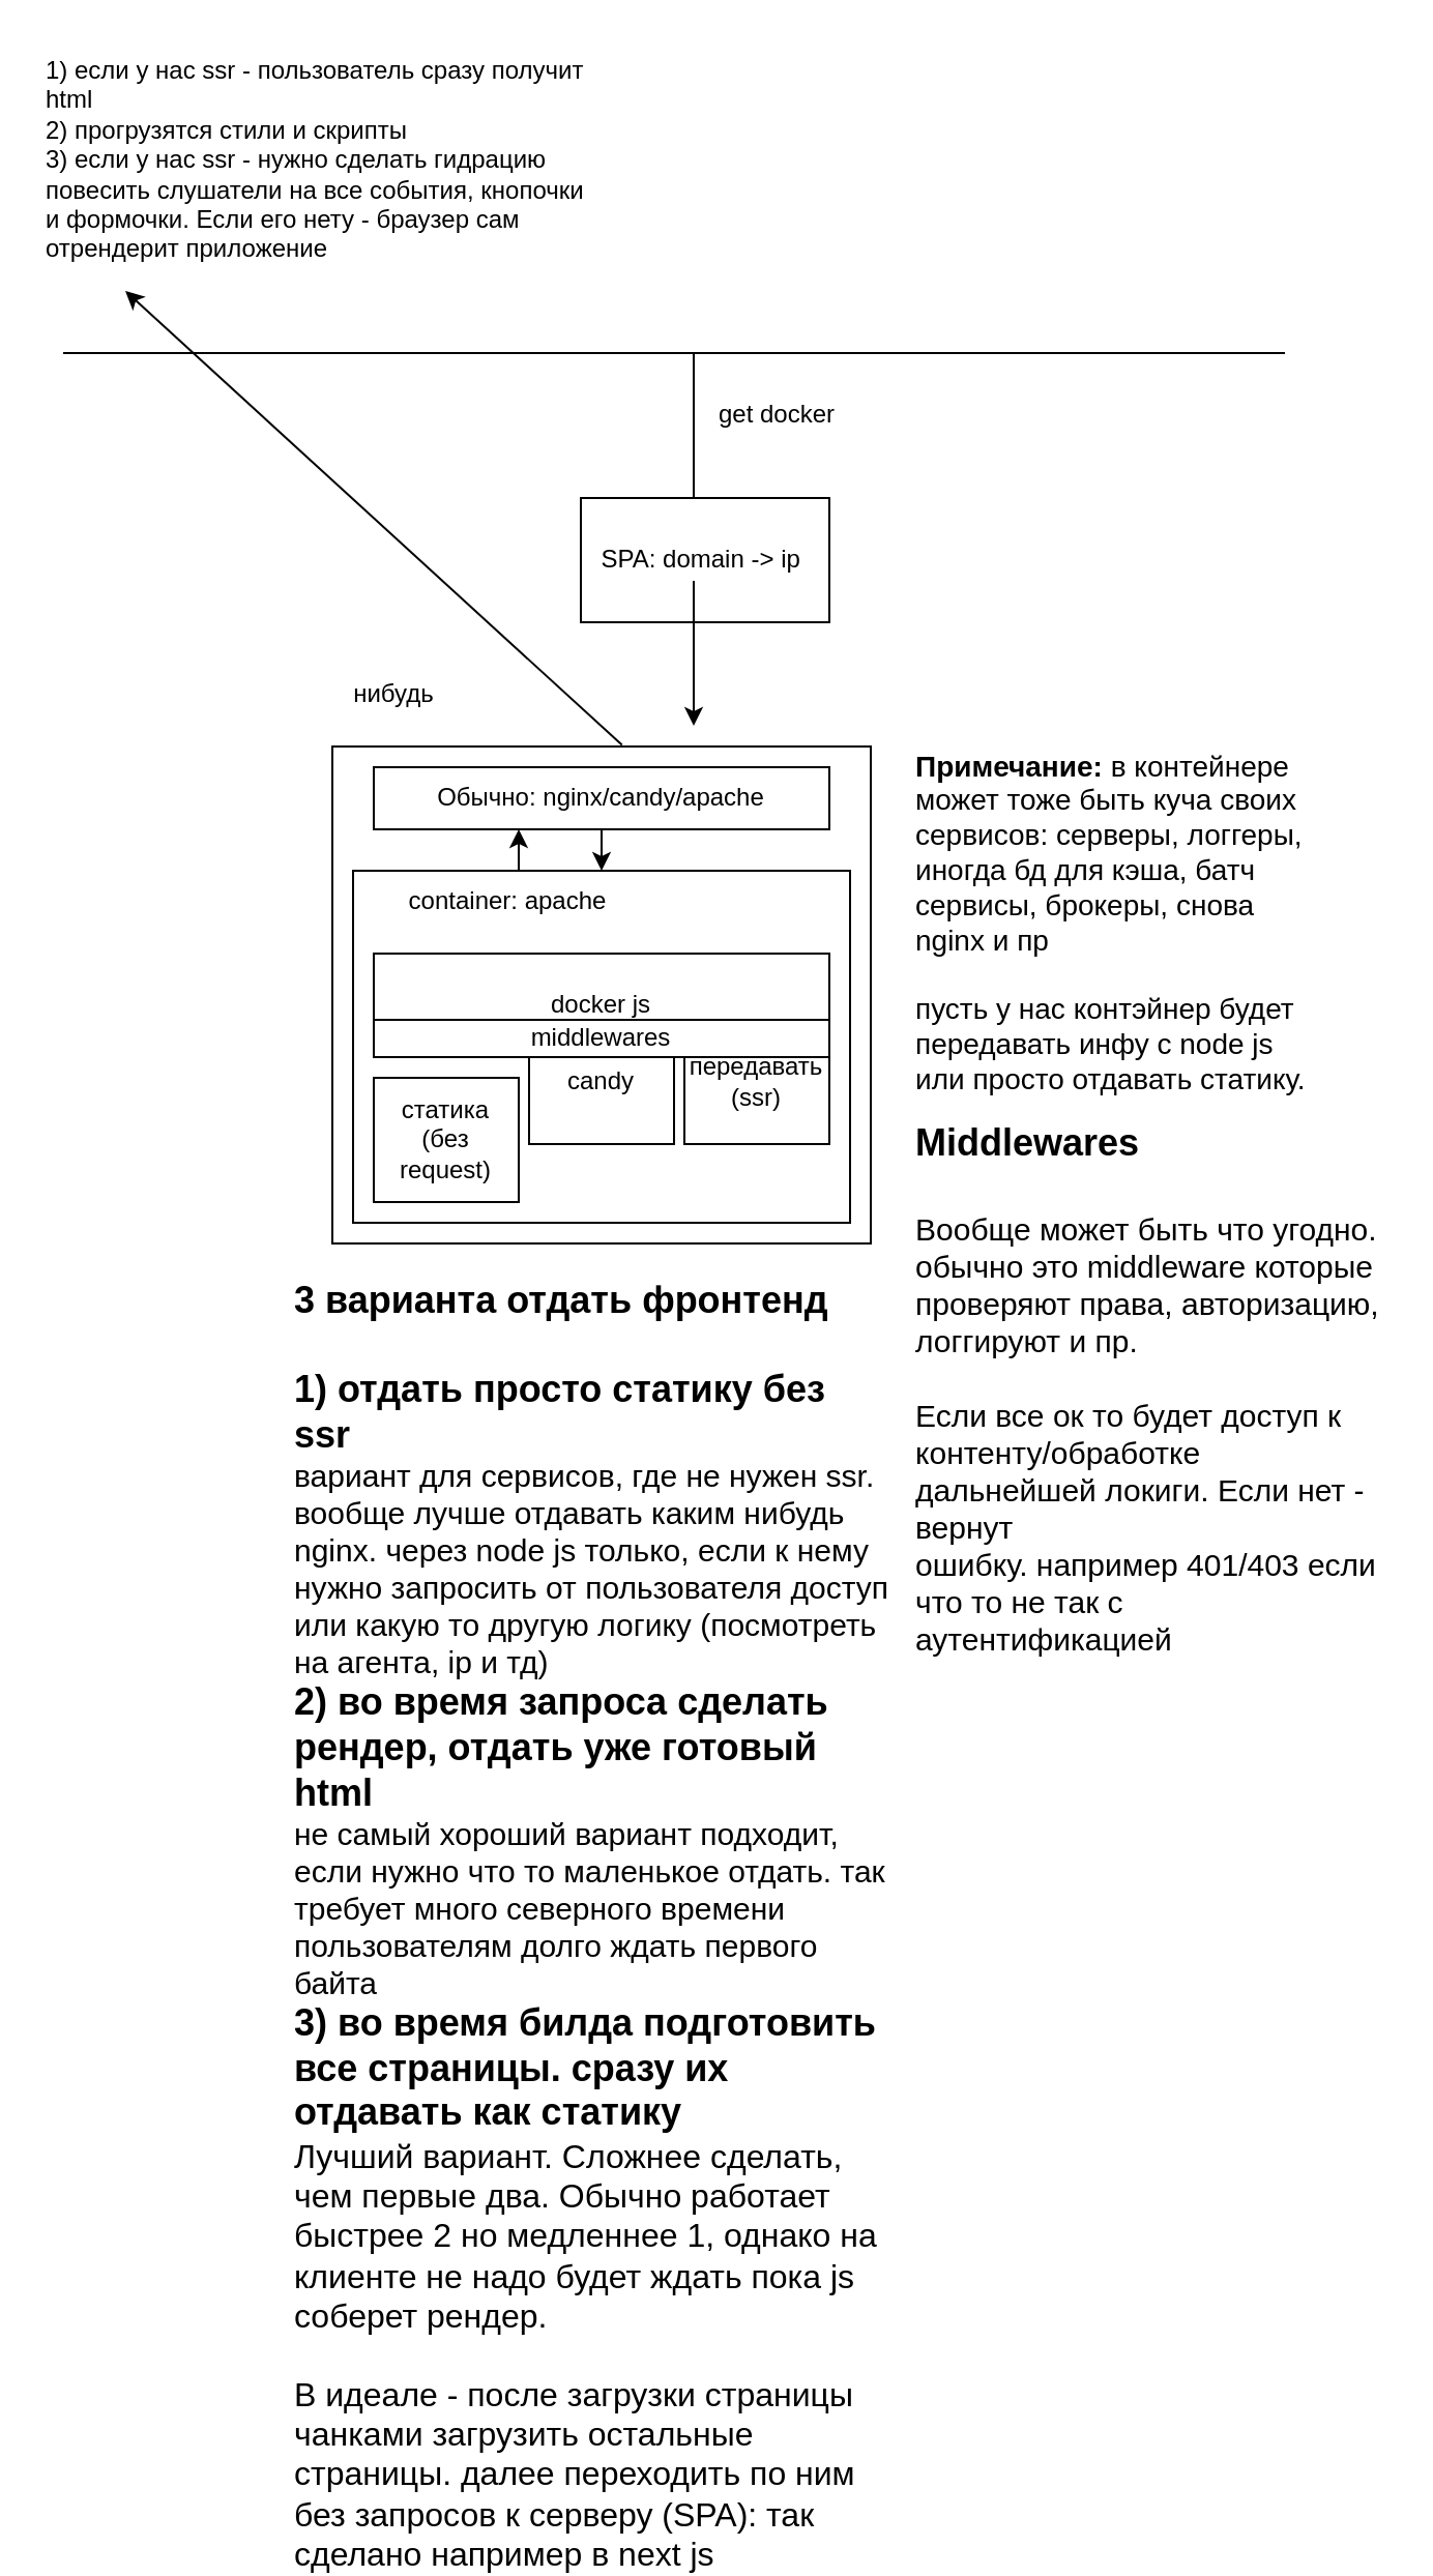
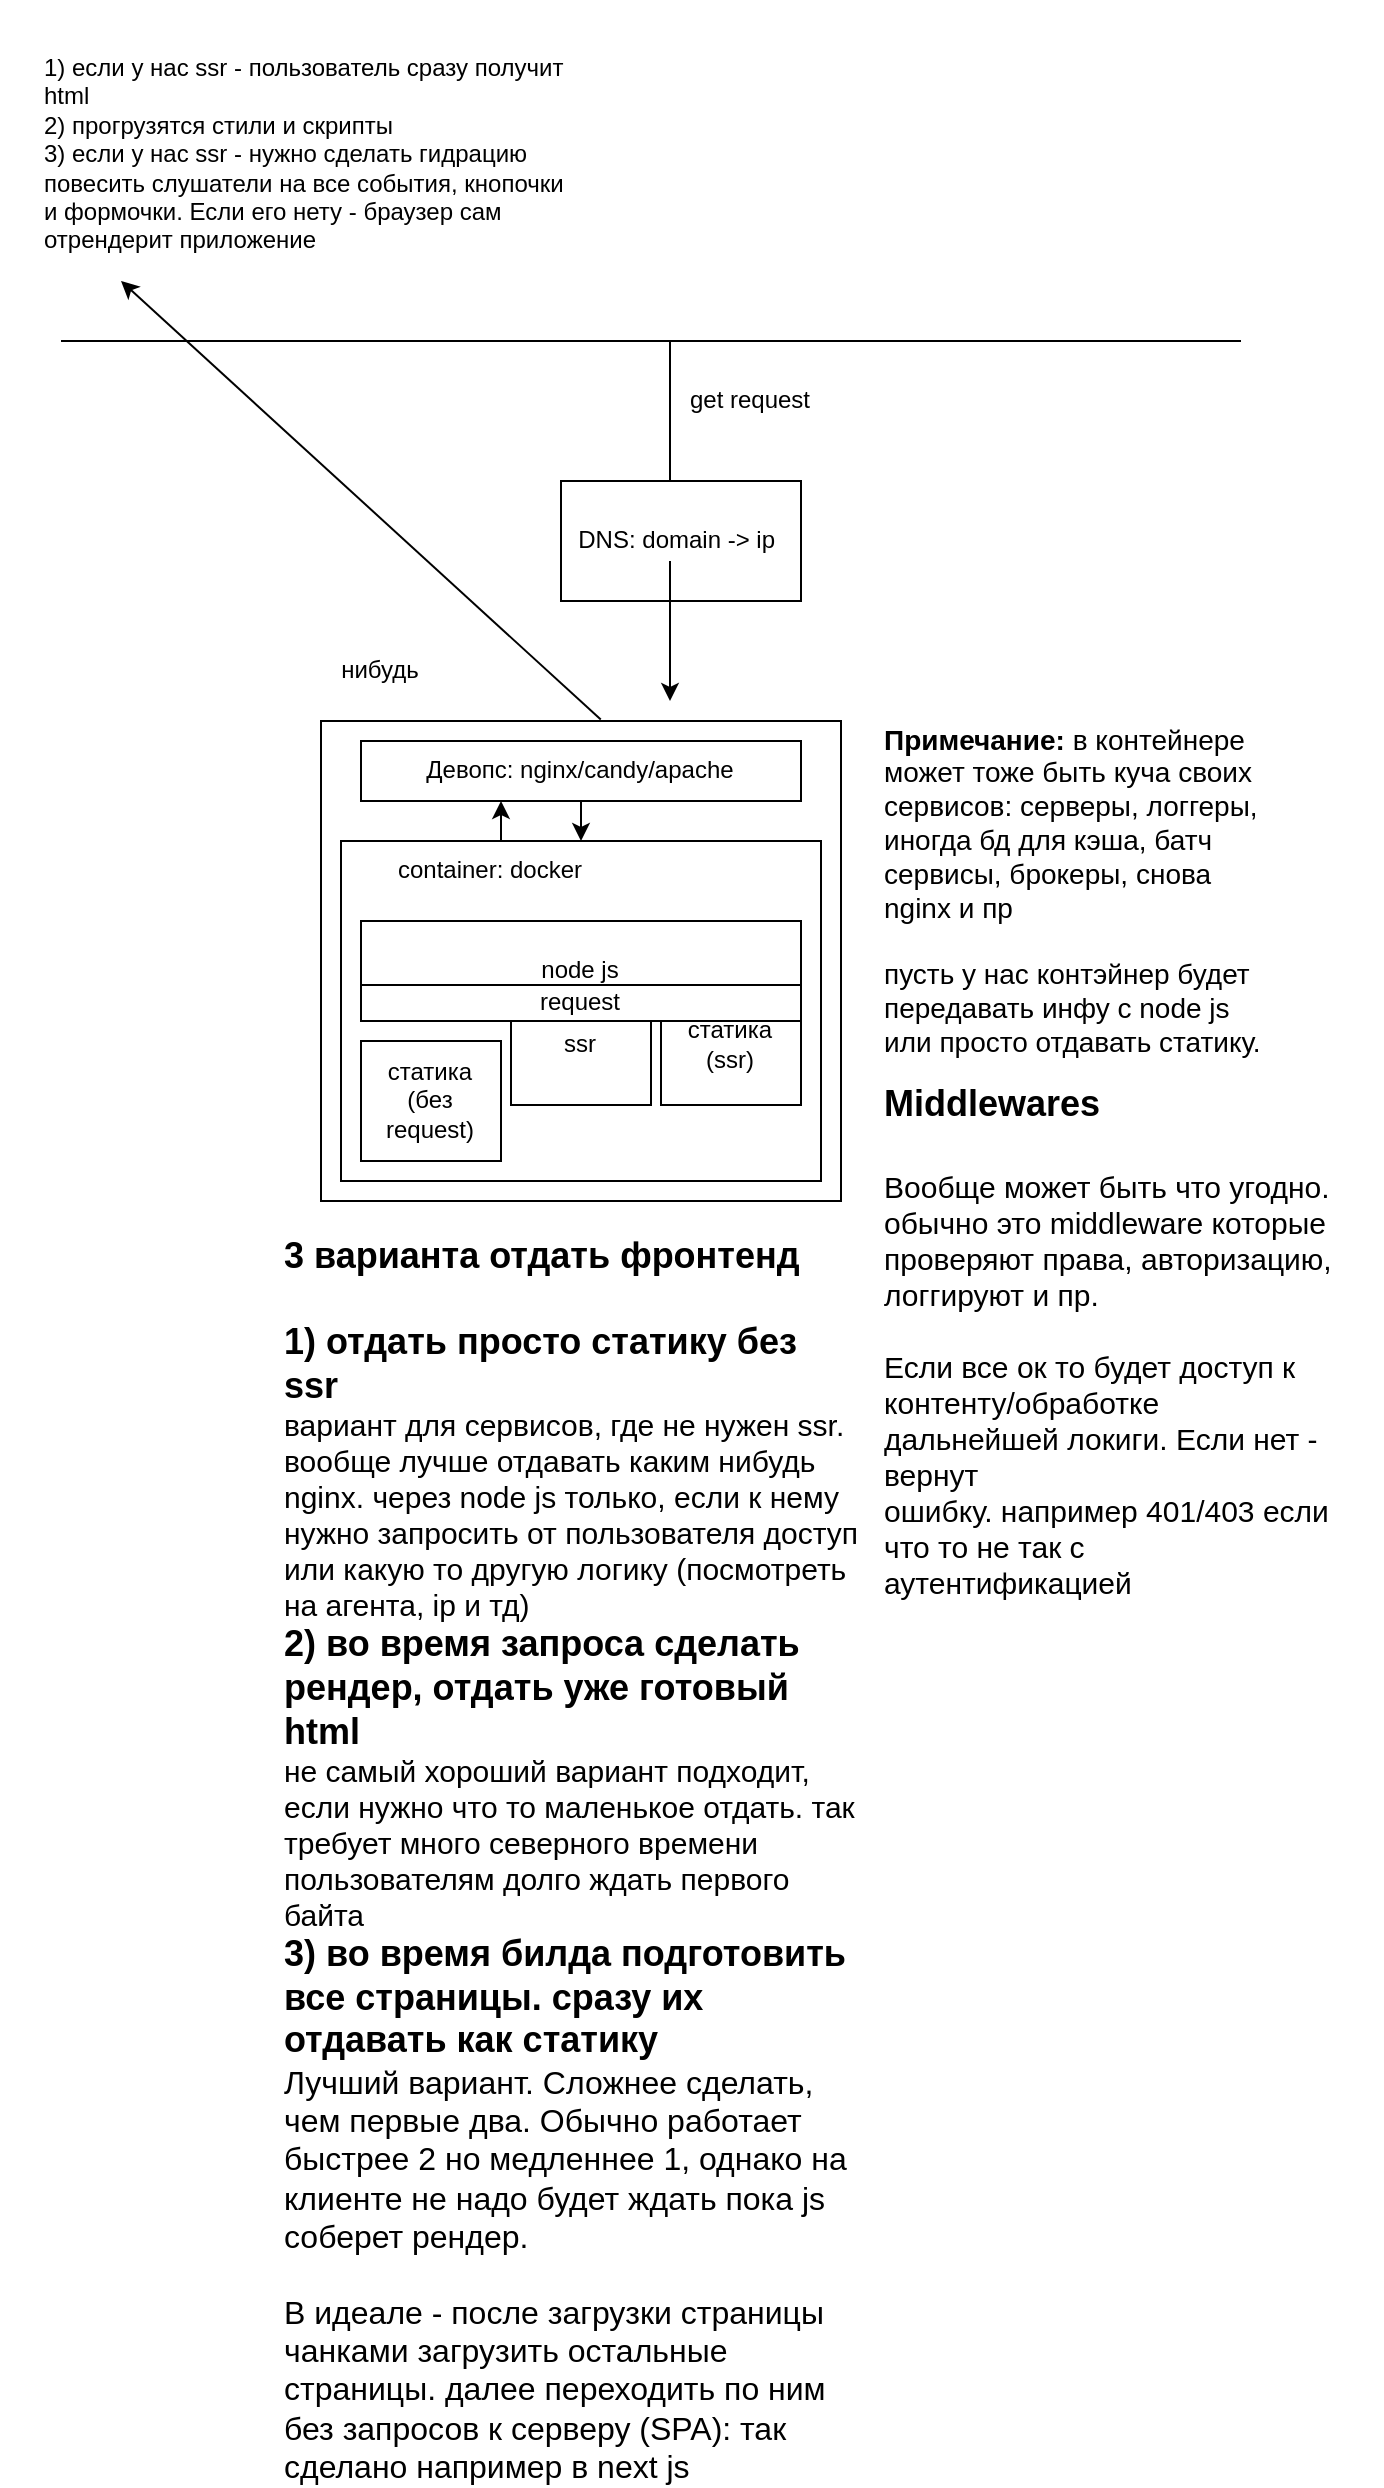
- <mxCell id="3" value="get docker" style="text;html=1;align=center;verticalAlign=middle;whiteSpace=wrap;rounded=0;" parent="1" vertex="1"><mxGeometry x="310" y="180" width="130" height="40" as="geometry" /></mxCell>
+ <mxCell id="3" value="get request" style="text;html=1;align=center;verticalAlign=middle;whiteSpace=wrap;rounded=0;" parent="1" vertex="1"><mxGeometry x="310" y="180" width="130" height="40" as="geometry" /></mxCell>
- <mxCell id="4" value="SPA: domain -&amp;gt; ip&amp;nbsp;" style="rounded=0;whiteSpace=wrap;html=1;" parent="1" vertex="1"><mxGeometry x="280" y="240" width="120" height="60" as="geometry" /></mxCell>
+ <mxCell id="4" value="DNS: domain -&amp;gt; ip&amp;nbsp;" style="rounded=0;whiteSpace=wrap;html=1;" parent="1" vertex="1"><mxGeometry x="280" y="240" width="120" height="60" as="geometry" /></mxCell>
- <mxCell id="9" value="Обычно: nginx/candy/apache" style="rounded=0;whiteSpace=wrap;html=1;" parent="1" vertex="1"><mxGeometry x="180" y="370" width="220" height="30" as="geometry" /></mxCell>
+ <mxCell id="9" value="Девопс: nginx/candy/apache" style="rounded=0;whiteSpace=wrap;html=1;" parent="1" vertex="1"><mxGeometry x="180" y="370" width="220" height="30" as="geometry" /></mxCell>
- <mxCell id="11" value="container: apache" style="text;html=1;align=center;verticalAlign=middle;whiteSpace=wrap;rounded=0;" parent="1" vertex="1"><mxGeometry x="190" y="410" width="110" height="50" as="geometry" /></mxCell>
+ <mxCell id="11" value="container: docker" style="text;html=1;align=center;verticalAlign=middle;whiteSpace=wrap;rounded=0;" parent="1" vertex="1"><mxGeometry x="190" y="410" width="110" height="50" as="geometry" /></mxCell>
- <mxCell id="14" value="docker js" style="rounded=0;whiteSpace=wrap;html=1;" parent="1" vertex="1"><mxGeometry x="180" y="460" width="220" height="50" as="geometry" /></mxCell>
+ <mxCell id="14" value="node js" style="rounded=0;whiteSpace=wrap;html=1;" parent="1" vertex="1"><mxGeometry x="180" y="460" width="220" height="50" as="geometry" /></mxCell>
- <mxCell id="19" value="middlewares" style="rounded=0;whiteSpace=wrap;html=1;" parent="1" vertex="1"><mxGeometry x="180" y="492" width="220" height="18" as="geometry" /></mxCell>
+ <mxCell id="19" value="request" style="rounded=0;whiteSpace=wrap;html=1;" parent="1" vertex="1"><mxGeometry x="180" y="492" width="220" height="18" as="geometry" /></mxCell>
- <mxCell id="17" value="candy" style="rounded=0;whiteSpace=wrap;html=1;" parent="1" vertex="1"><mxGeometry x="255" y="492" width="70" height="60" as="geometry" /></mxCell>
+ <mxCell id="17" value="ssr" style="rounded=0;whiteSpace=wrap;html=1;" parent="1" vertex="1"><mxGeometry x="255" y="492" width="70" height="60" as="geometry" /></mxCell>
- <mxCell id="18" value="передавать (ssr)" style="rounded=0;whiteSpace=wrap;html=1;" parent="1" vertex="1"><mxGeometry x="330" y="492" width="70" height="60" as="geometry" /></mxCell>
+ <mxCell id="18" value="статика (ssr)" style="rounded=0;whiteSpace=wrap;html=1;" parent="1" vertex="1"><mxGeometry x="330" y="492" width="70" height="60" as="geometry" /></mxCell>
